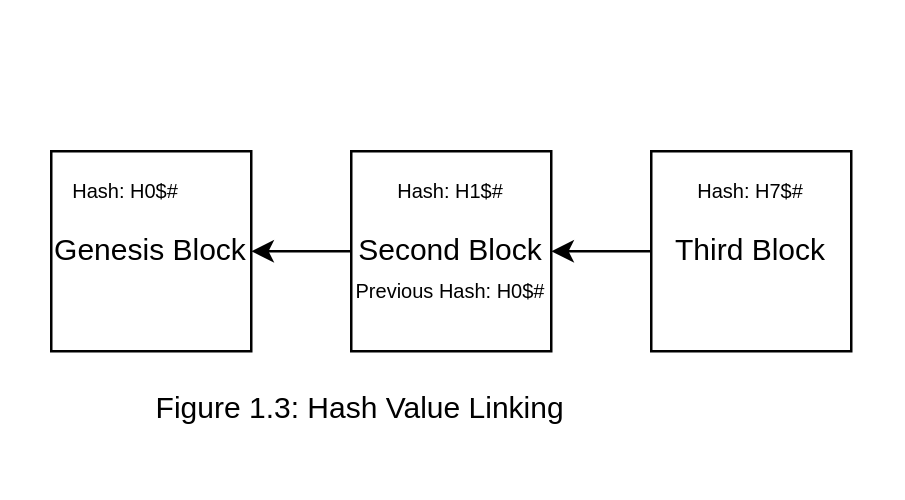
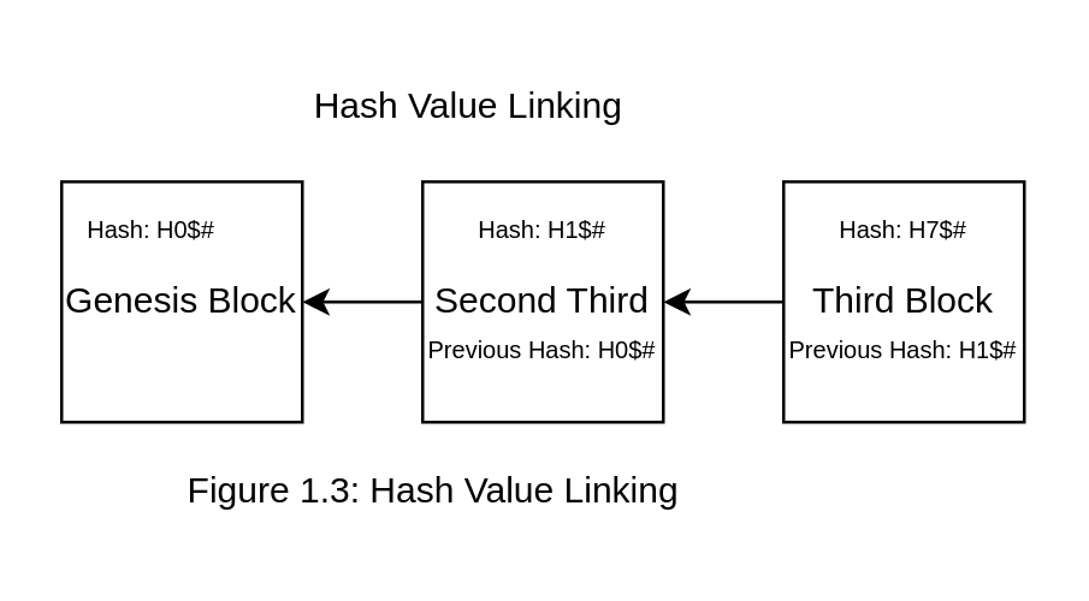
+ <mxCell id="12" value="Hash Value Linking" style="text;html=1;align=center;verticalAlign=middle;resizable=0;points=[];autosize=1;strokeColor=none;fillColor=none;" vertex="1" parent="1"><mxGeometry x="90" y="20" width="130" height="30" as="geometry" /></mxCell>
- <mxCell id="5" value="Second Block" style="whiteSpace=wrap;html=1;aspect=fixed;" vertex="1" parent="1"><mxGeometry x="140" y="60" width="80" height="80" as="geometry" /></mxCell>
+ <mxCell id="5" value="Second Third" style="whiteSpace=wrap;html=1;aspect=fixed;" vertex="1" parent="1"><mxGeometry x="140" y="60" width="80" height="80" as="geometry" /></mxCell>
+ <mxCell id="11" value="&lt;font style=&quot;font-size: 8px;&quot;&gt;Previous Hash:&amp;nbsp;&lt;/font&gt;&lt;span style=&quot;font-size: 8px;&quot;&gt;H1$#&lt;/span&gt;" style="text;html=1;align=center;verticalAlign=middle;whiteSpace=wrap;rounded=0;" vertex="1" parent="1"><mxGeometry x="260" y="100" width="80" height="30" as="geometry" /></mxCell>
